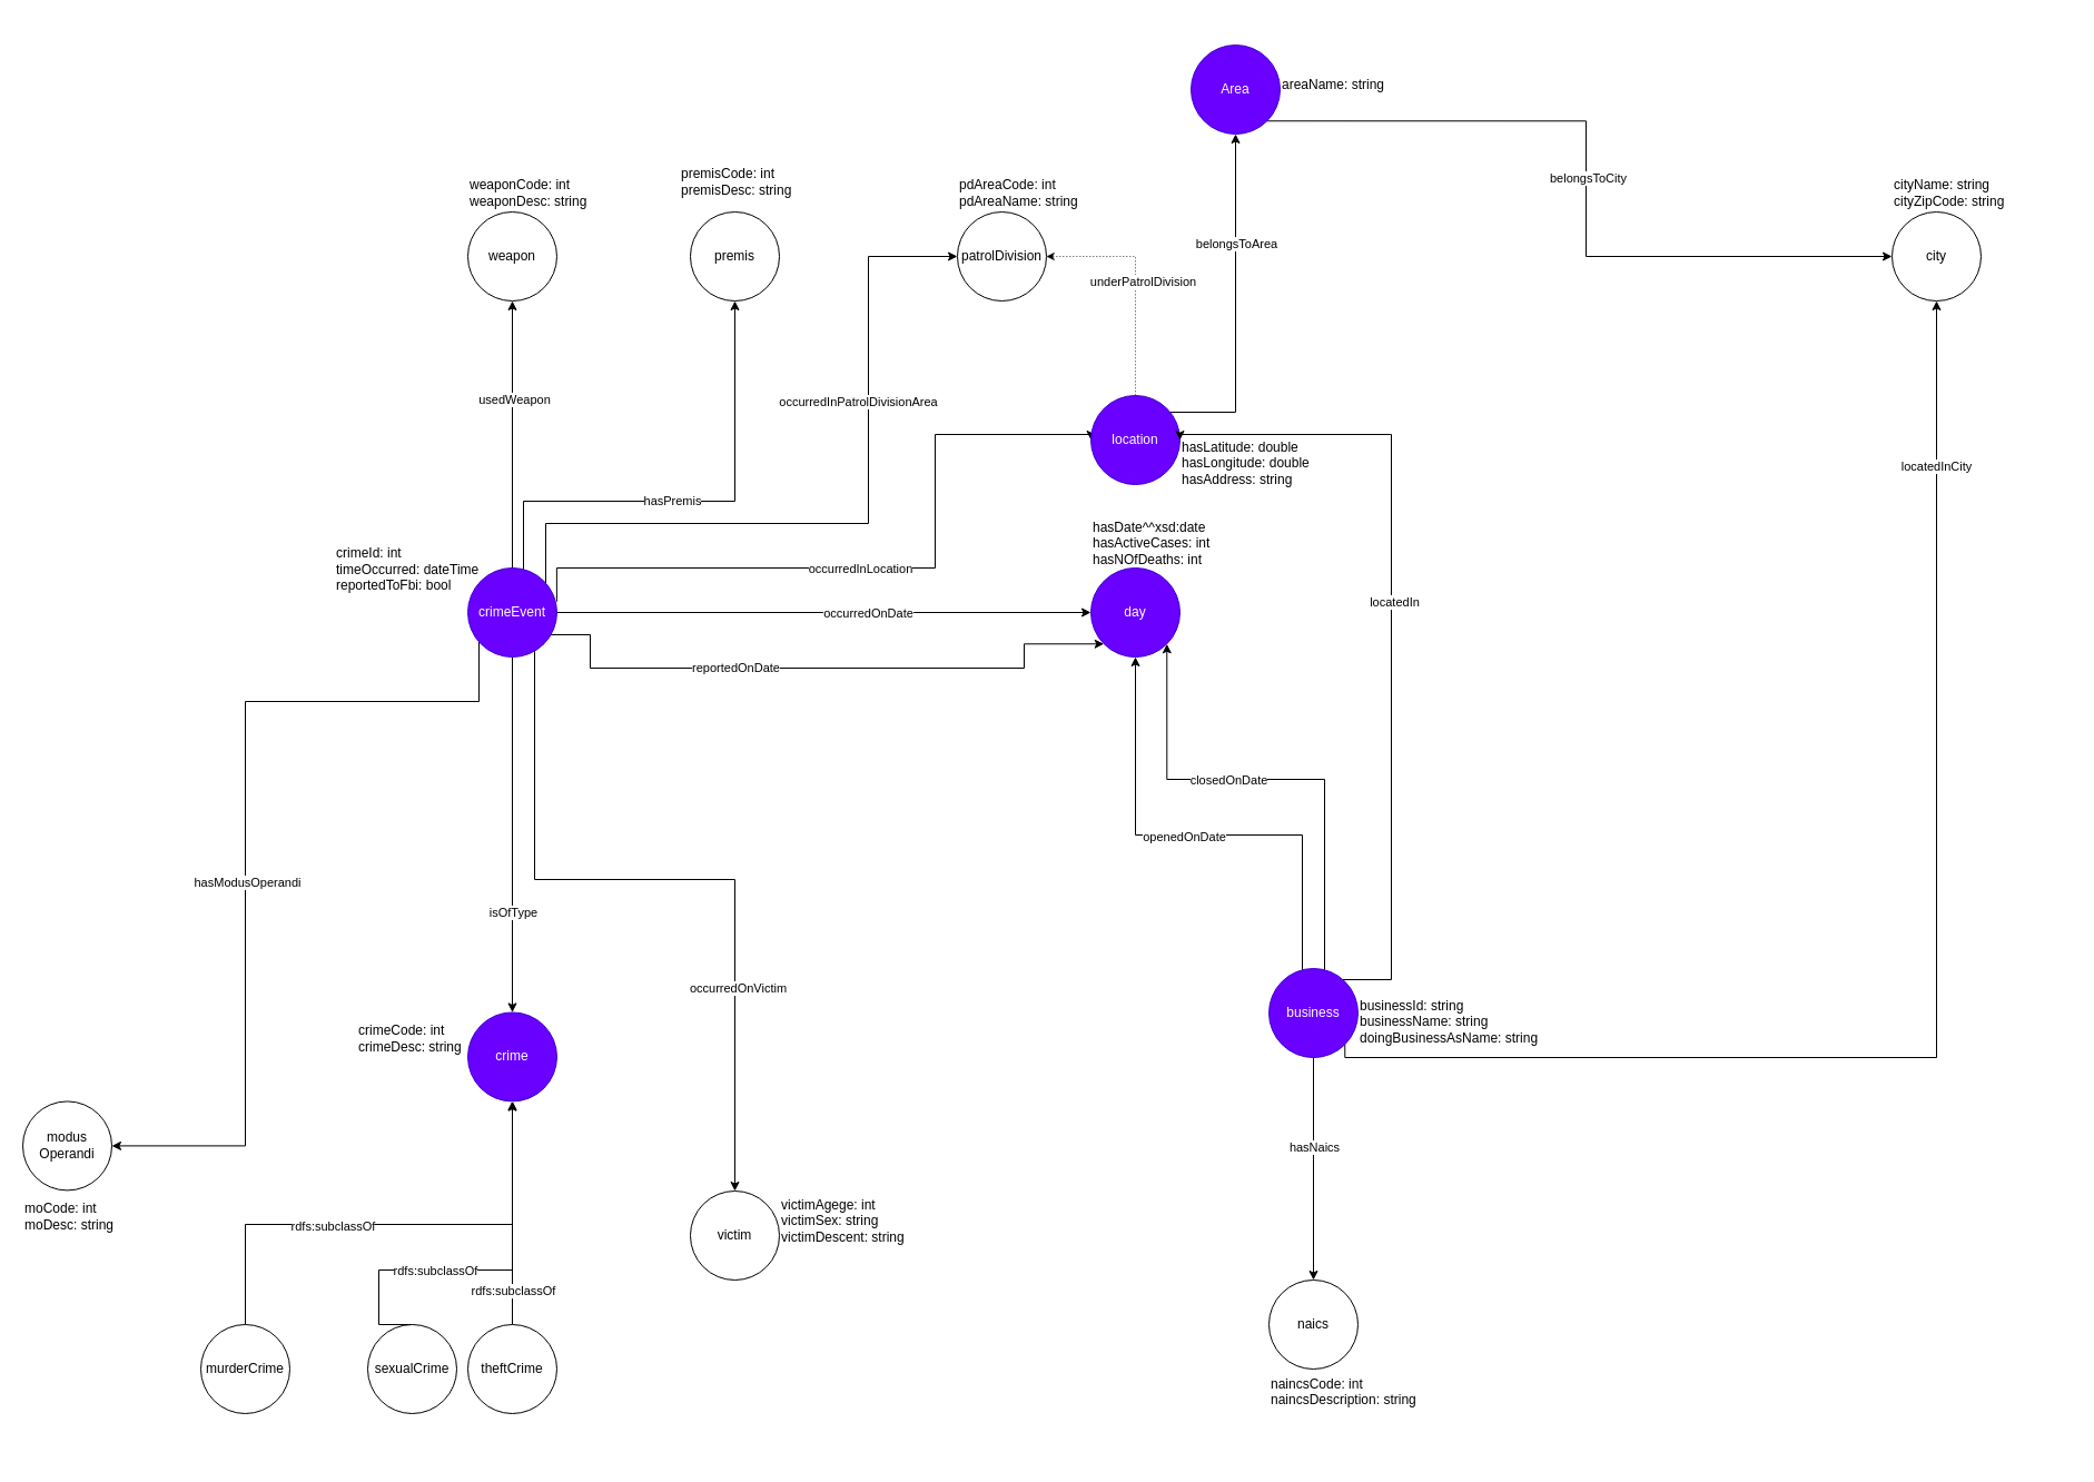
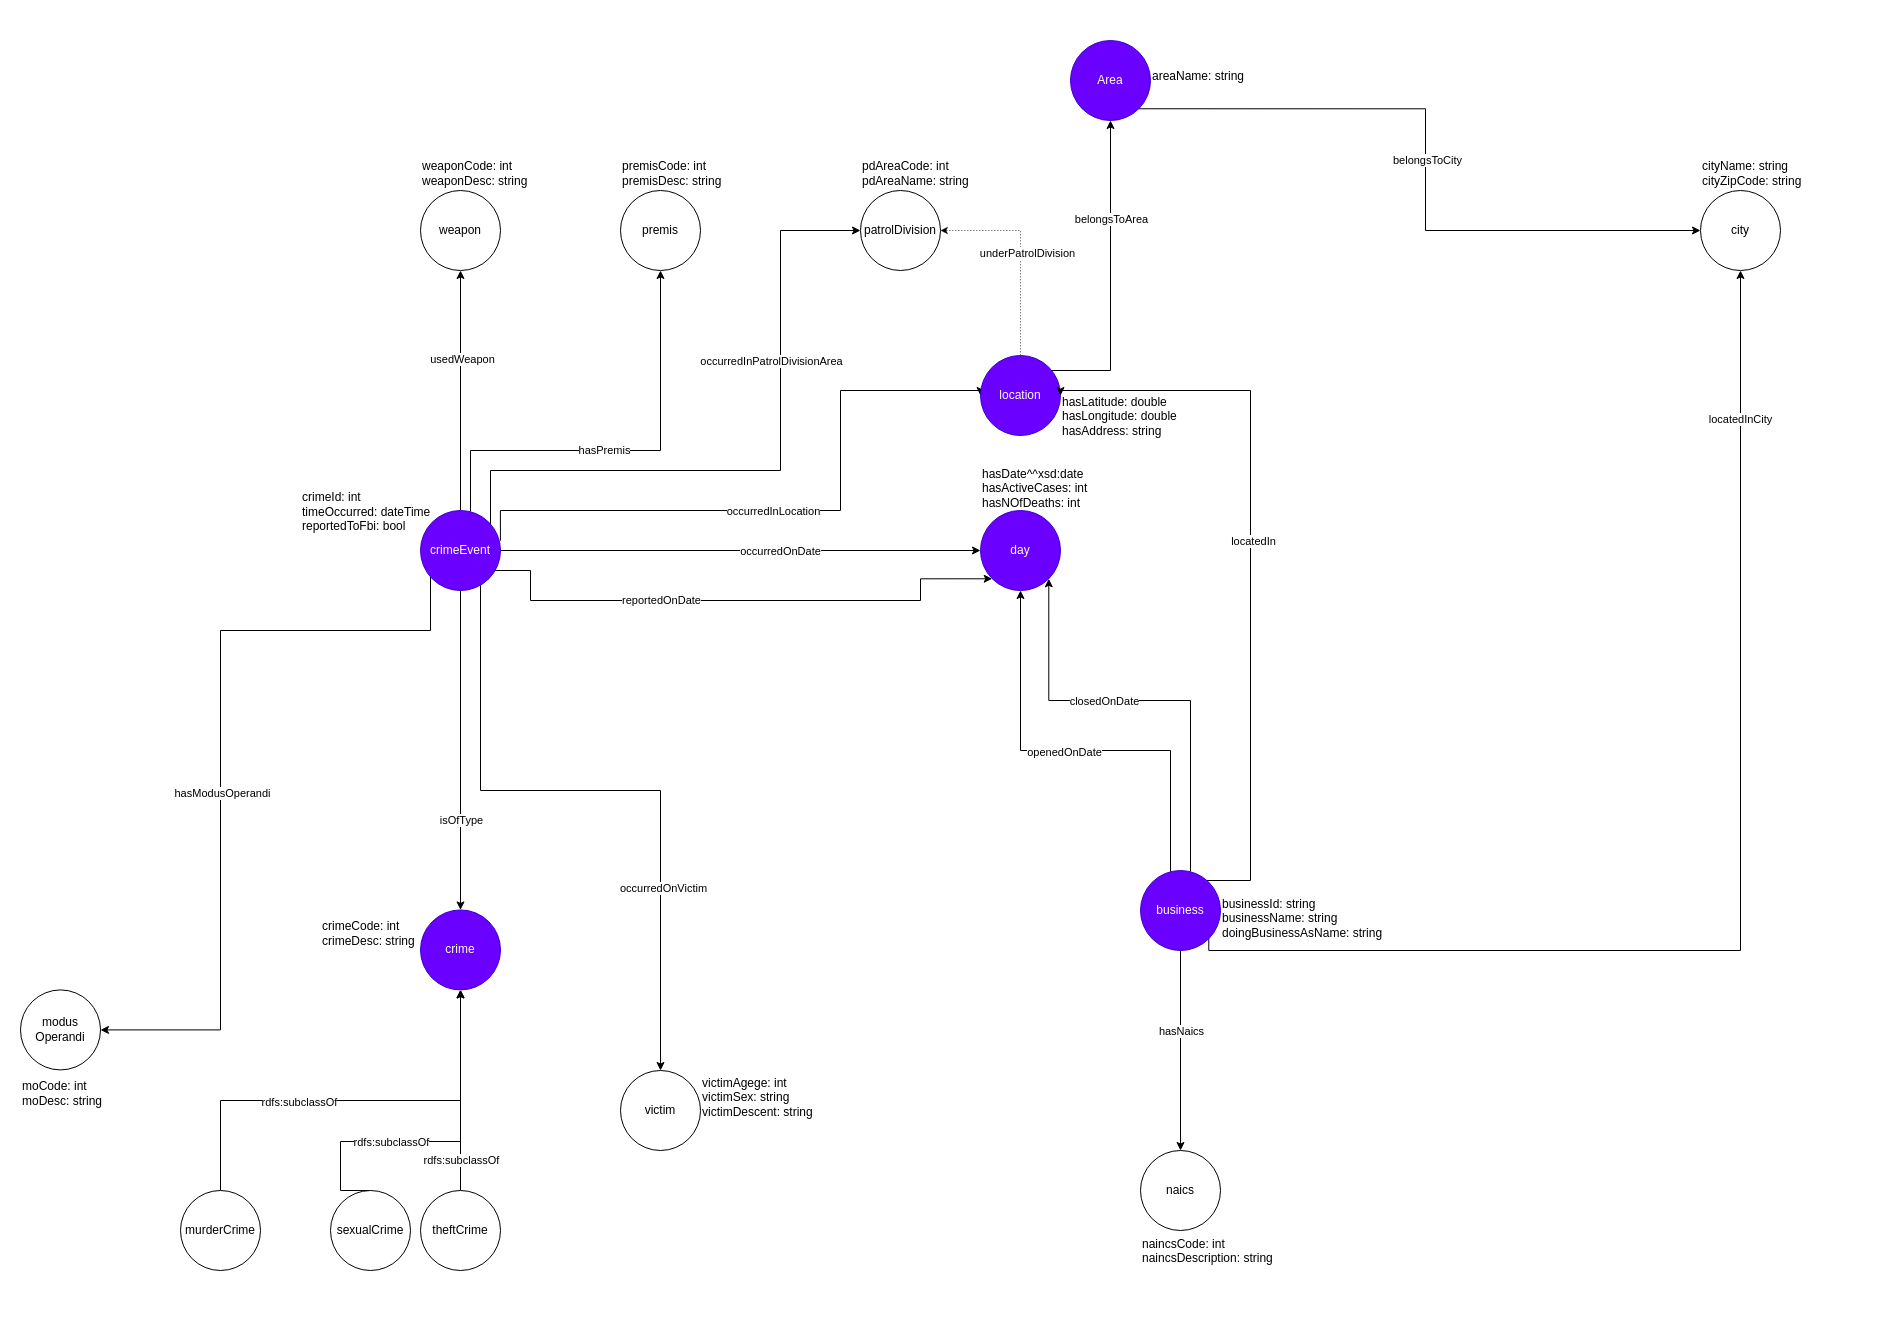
- <mxCell id="56" value="premisCode: int&lt;div&gt;premisDesc: string&lt;br&gt;&lt;/div&gt;" style="text;html=1;strokeColor=none;fillColor=none;align=left;verticalAlign=bottom;whiteSpace=wrap;rounded=0;" parent="1" vertex="1"><mxGeometry x="610" y="100" width="160" height="80" as="geometry" /></mxCell>
+ <mxCell id="56" value="premisCode: int&lt;div&gt;premisDesc: string&lt;br&gt;&lt;/div&gt;" style="text;html=1;strokeColor=none;fillColor=none;align=left;verticalAlign=bottom;whiteSpace=wrap;rounded=0;" parent="1" vertex="1"><mxGeometry x="620" y="110" width="160" height="80" as="geometry" /></mxCell>
